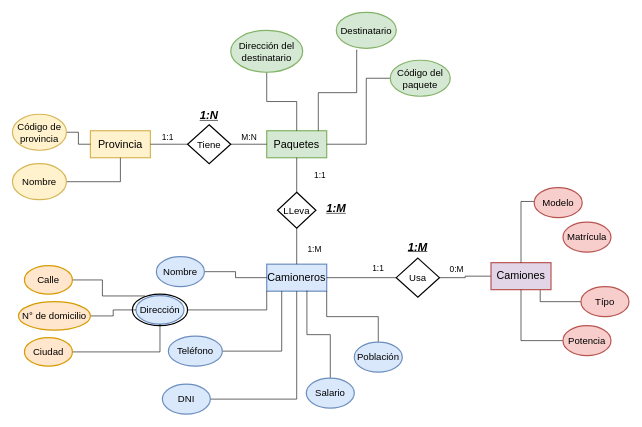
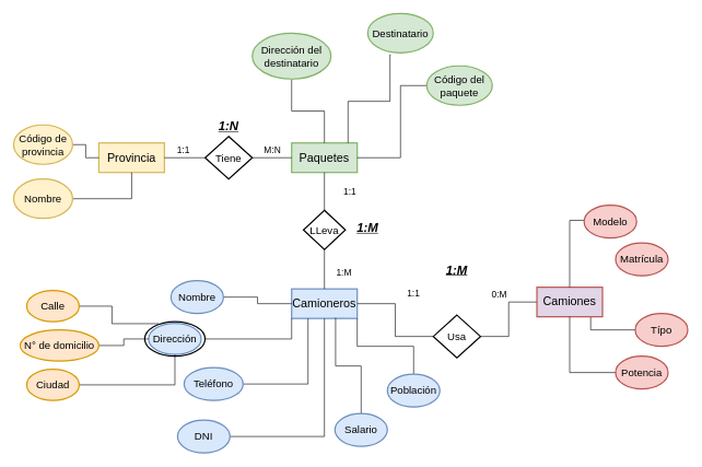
- <mxCell id="42" value="Usa" style="rhombus;whiteSpace=wrap;html=1;fontSize=16;strokeWidth=2;" parent="1" vertex="1"><mxGeometry x="660" y="429.98" width="72" height="65" as="geometry" /></mxCell>
+ <mxCell id="42" value="Usa" style="rhombus;whiteSpace=wrap;html=1;fontSize=16;strokeWidth=2;" parent="1" vertex="1"><mxGeometry x="660" y="479.98" width="72" height="65" as="geometry" /></mxCell>
